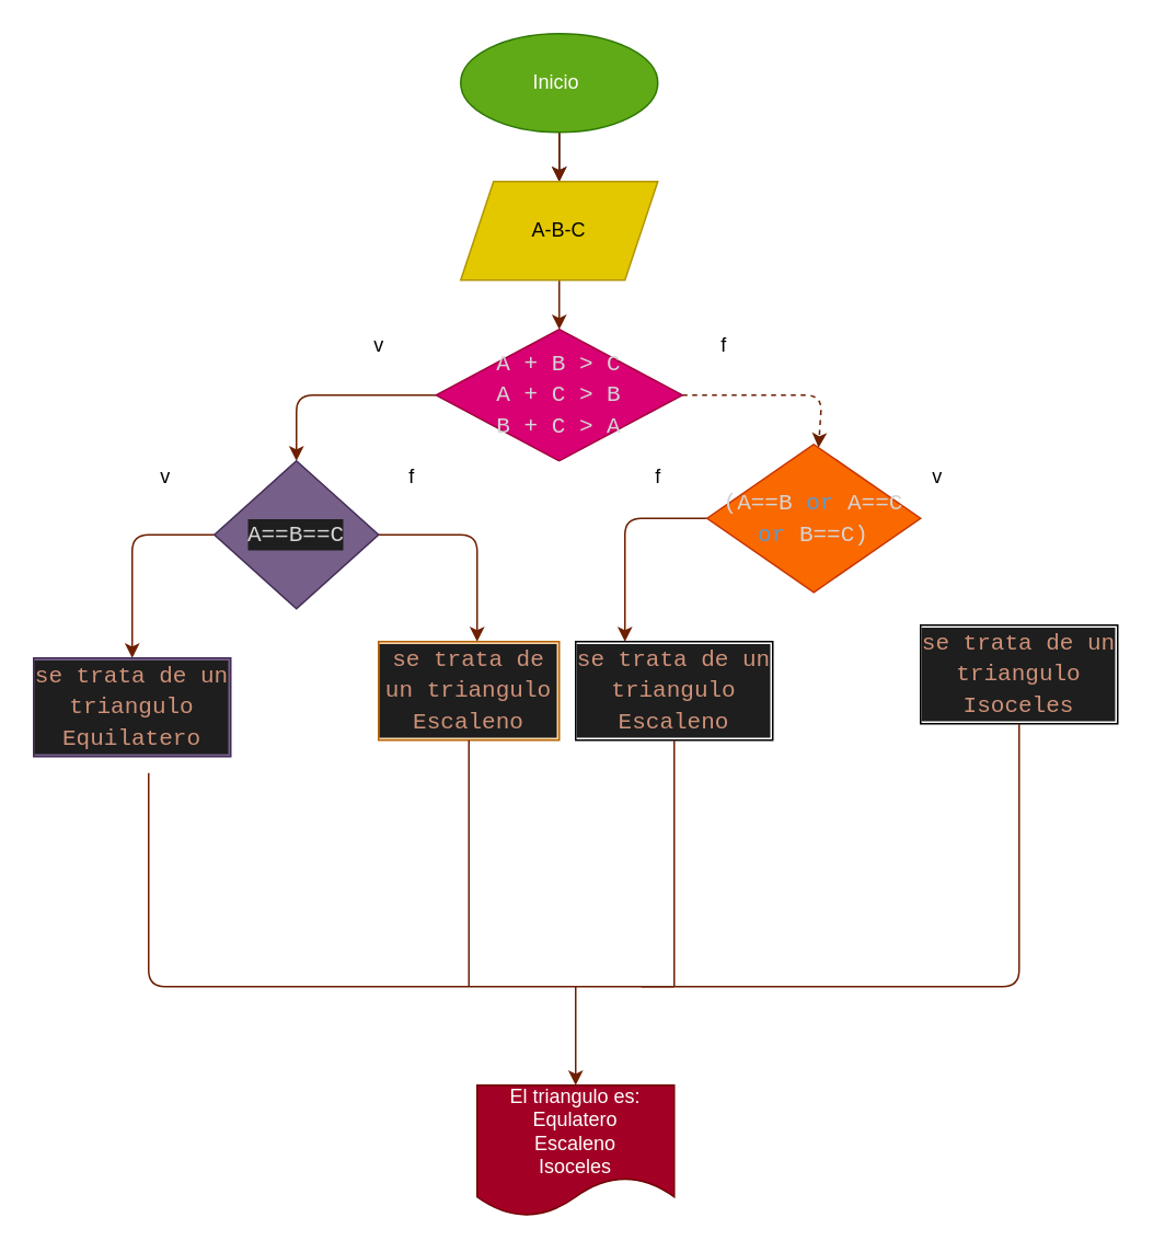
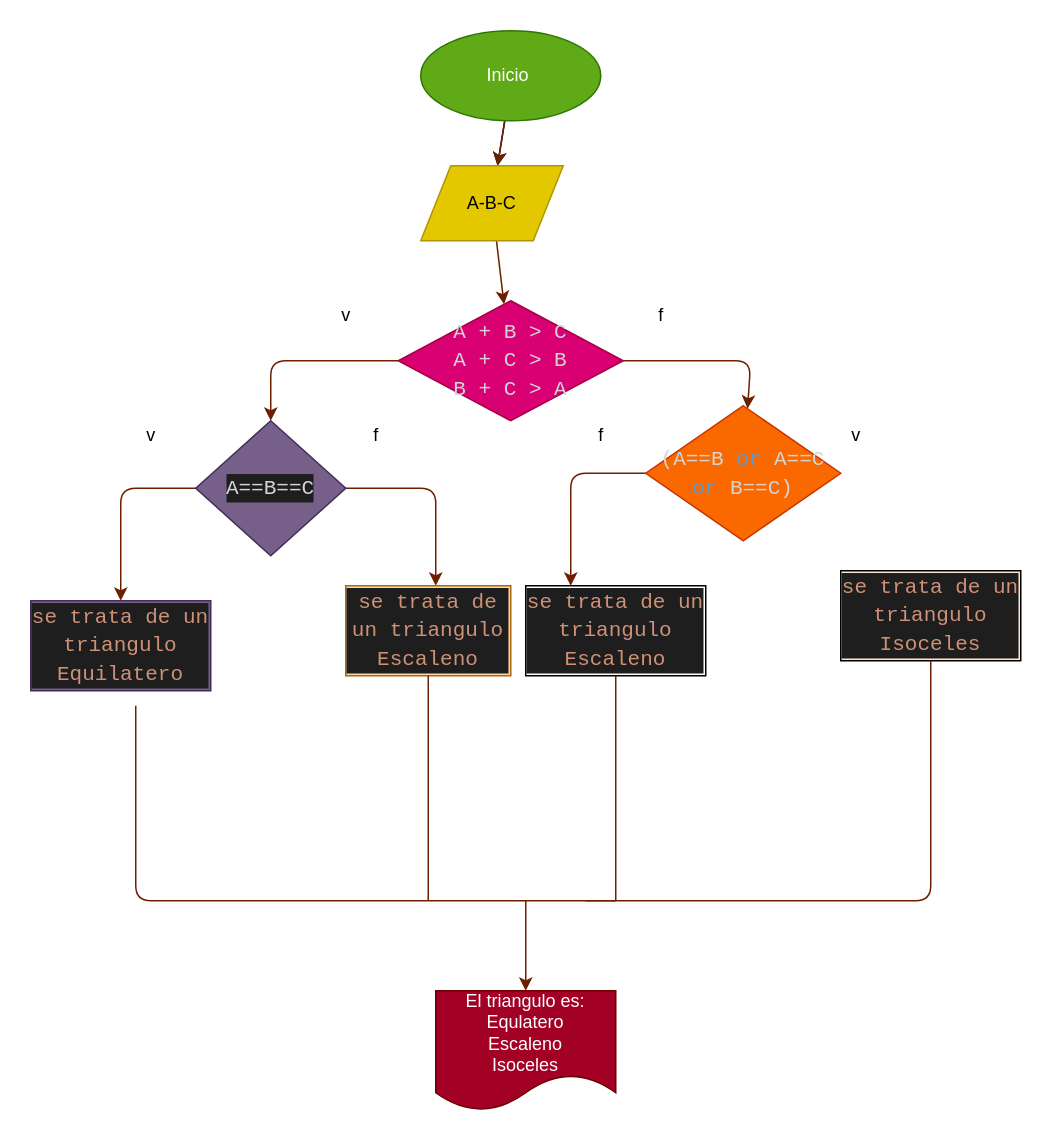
- <mxCell id="6" value="A-B-C" style="shape=parallelogram;perimeter=parallelogramPerimeter;whiteSpace=wrap;html=1;fixedSize=1;fillColor=#e3c800;strokeColor=#B09500;fontColor=#000000;" vertex="1" parent="1"><mxGeometry x="280" y="110" width="120" height="60" as="geometry" /></mxCell>
+ <mxCell id="6" value="A-B-C" style="shape=parallelogram;perimeter=parallelogramPerimeter;whiteSpace=wrap;html=1;fixedSize=1;fillColor=#e3c800;strokeColor=#B09500;fontColor=#000000;" vertex="1" parent="1"><mxGeometry x="280" y="110" width="95" height="50" as="geometry" /></mxCell>
- <mxCell id="8" value="" style="edgeStyle=none;html=1;fillColor=#a0522d;strokeColor=#6D1F00;dashed=1;" edge="1" parent="1" source="9" target="15"><mxGeometry relative="1" as="geometry"><mxPoint x="500" y="280" as="targetPoint" /><Array as="points"><mxPoint x="500" y="240" /></Array></mxGeometry></mxCell>
+ <mxCell id="8" value="" style="edgeStyle=none;html=1;fillColor=#a0522d;strokeColor=#6D1F00;" edge="1" parent="1" source="9" target="15"><mxGeometry relative="1" as="geometry"><mxPoint x="500" y="280" as="targetPoint" /><Array as="points"><mxPoint x="500" y="240" /></Array></mxGeometry></mxCell>
- <mxCell id="18" value="&lt;div style=&quot;color: rgb(212 , 212 , 212) ; background-color: rgb(30 , 30 , 30) ; font-family: &amp;#34;consolas&amp;#34; , &amp;#34;courier new&amp;#34; , monospace ; font-size: 14px ; line-height: 19px&quot;&gt;&lt;span style=&quot;color: #ce9178&quot;&gt;se trata de un triangulo Isoceles&lt;/span&gt;&lt;/div&gt;" style="whiteSpace=wrap;html=1;" vertex="1" parent="1"><mxGeometry x="560" y="380" width="120" height="60" as="geometry" /></mxCell>
+ <mxCell id="18" value="&lt;div style=&quot;color: rgb(212 , 212 , 212) ; background-color: rgb(30 , 30 , 30) ; font-family: &amp;#34;consolas&amp;#34; , &amp;#34;courier new&amp;#34; , monospace ; font-size: 14px ; line-height: 19px&quot;&gt;&lt;span style=&quot;color: #ce9178&quot;&gt;se trata de un triangulo Isoceles&lt;/span&gt;&lt;/div&gt;" style="whiteSpace=wrap;html=1;fillColor=#ffe6cc;" vertex="1" parent="1"><mxGeometry x="560" y="380" width="120" height="60" as="geometry" /></mxCell>
